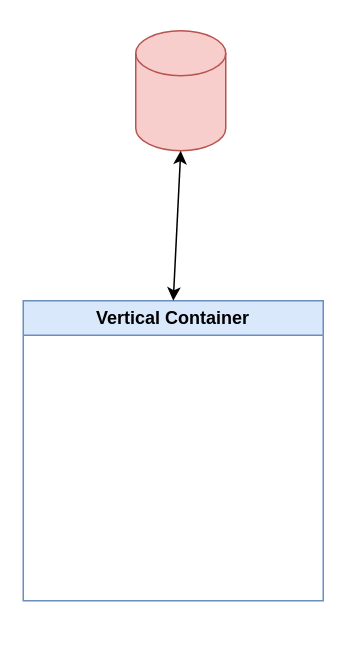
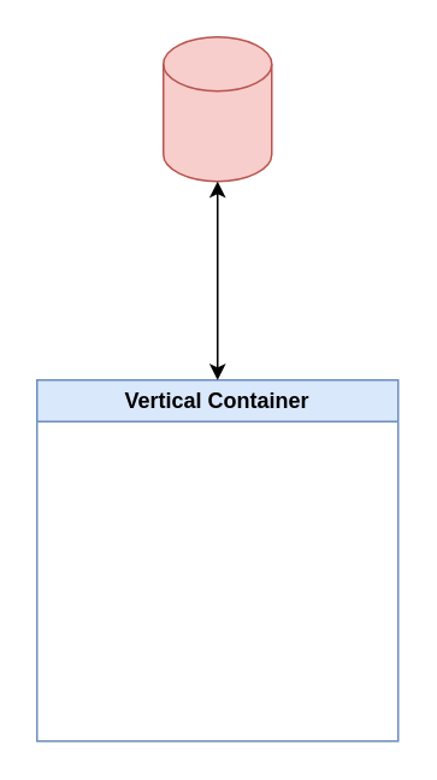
- <mxCell id="3" value="Vertical Container" style="swimlane;whiteSpace=wrap;html=1;fillColor=#dae8fc;strokeColor=#6c8ebf;" vertex="1" parent="1"><mxGeometry x="15" y="200" width="200" height="200" as="geometry" /></mxCell>
+ <mxCell id="3" value="Vertical Container" style="swimlane;whiteSpace=wrap;html=1;fillColor=#dae8fc;strokeColor=#6c8ebf;" vertex="1" parent="1"><mxGeometry x="20" y="210" width="200" height="200" as="geometry" /></mxCell>
